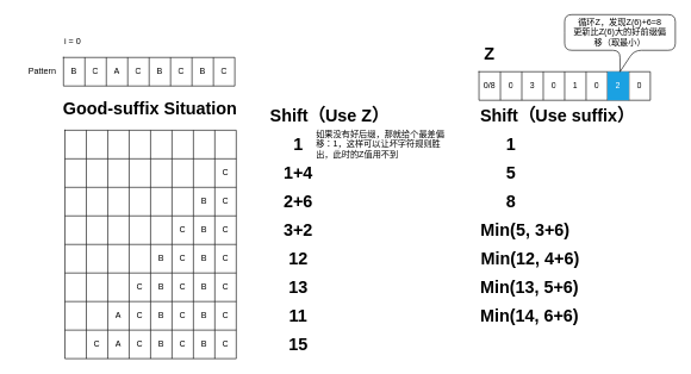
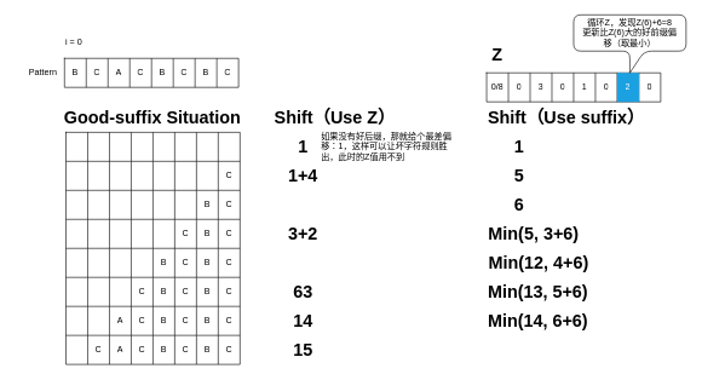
- <mxCell id="87" value="Good-suffix Situation" style="text;strokeColor=none;fillColor=none;html=1;fontSize=24;fontStyle=1;verticalAlign=middle;align=center;rounded=1;fontColor=#000000;" parent="1" vertex="1"><mxGeometry x="90" y="132" width="238" height="40" as="geometry" /></mxCell>
+ <mxCell id="87" value="Good-suffix Situation" style="text;strokeColor=none;fillColor=none;html=1;fontSize=24;fontStyle=1;verticalAlign=middle;align=center;rounded=1;fontColor=#000000;" parent="1" vertex="1"><mxGeometry x="90" y="142" width="238" height="40" as="geometry" /></mxCell>
- <mxCell id="92" value="&lt;span style=&quot;&quot;&gt;2+6&lt;/span&gt;" style="text;html=1;strokeColor=none;fillColor=none;align=center;verticalAlign=middle;whiteSpace=wrap;rounded=1;fontStyle=1;fontSize=24;fontColor=#000000;" parent="1" vertex="1"><mxGeometry x="372" y="262" width="90" height="40" as="geometry" /></mxCell>
- <mxCell id="112" value="&lt;span style=&quot;&quot;&gt;8&lt;/span&gt;" style="text;html=1;strokeColor=none;fillColor=none;align=center;verticalAlign=middle;whiteSpace=wrap;rounded=1;fontStyle=1;fontSize=24;fontColor=#000000;" parent="1" vertex="1"><mxGeometry x="670" y="262" width="90" height="40" as="geometry" /></mxCell>
+ <mxCell id="112" value="&lt;span style=&quot;&quot;&gt;6&lt;/span&gt;" style="text;html=1;strokeColor=none;fillColor=none;align=center;verticalAlign=middle;whiteSpace=wrap;rounded=1;fontStyle=1;fontSize=24;fontColor=#000000;" parent="1" vertex="1"><mxGeometry x="670" y="262" width="90" height="40" as="geometry" /></mxCell>
- <mxCell id="94" value="&lt;span style=&quot;&quot;&gt;12&lt;/span&gt;" style="text;html=1;strokeColor=none;fillColor=none;align=center;verticalAlign=middle;whiteSpace=wrap;rounded=1;fontStyle=1;fontSize=24;fontColor=#000000;" parent="1" vertex="1"><mxGeometry x="372" y="342" width="90" height="40" as="geometry" /></mxCell>
- <mxCell id="95" value="&lt;span style=&quot;&quot;&gt;13&lt;/span&gt;" style="text;html=1;strokeColor=none;fillColor=none;align=center;verticalAlign=middle;whiteSpace=wrap;rounded=1;fontStyle=1;fontSize=24;fontColor=#000000;" parent="1" vertex="1"><mxGeometry x="372" y="382" width="90" height="40" as="geometry" /></mxCell>
+ <mxCell id="95" value="&lt;span style=&quot;&quot;&gt;63&lt;/span&gt;" style="text;html=1;strokeColor=none;fillColor=none;align=center;verticalAlign=middle;whiteSpace=wrap;rounded=1;fontStyle=1;fontSize=24;fontColor=#000000;" parent="1" vertex="1"><mxGeometry x="372" y="382" width="90" height="40" as="geometry" /></mxCell>
- <mxCell id="96" value="&lt;span style=&quot;&quot;&gt;11&lt;/span&gt;" style="text;html=1;strokeColor=none;fillColor=none;align=center;verticalAlign=middle;whiteSpace=wrap;rounded=1;fontStyle=1;fontSize=24;fontColor=#000000;" parent="1" vertex="1"><mxGeometry x="372" y="422" width="90" height="40" as="geometry" /></mxCell>
+ <mxCell id="96" value="&lt;span style=&quot;&quot;&gt;14&lt;/span&gt;" style="text;html=1;strokeColor=none;fillColor=none;align=center;verticalAlign=middle;whiteSpace=wrap;rounded=1;fontStyle=1;fontSize=24;fontColor=#000000;" parent="1" vertex="1"><mxGeometry x="372" y="422" width="90" height="40" as="geometry" /></mxCell>
